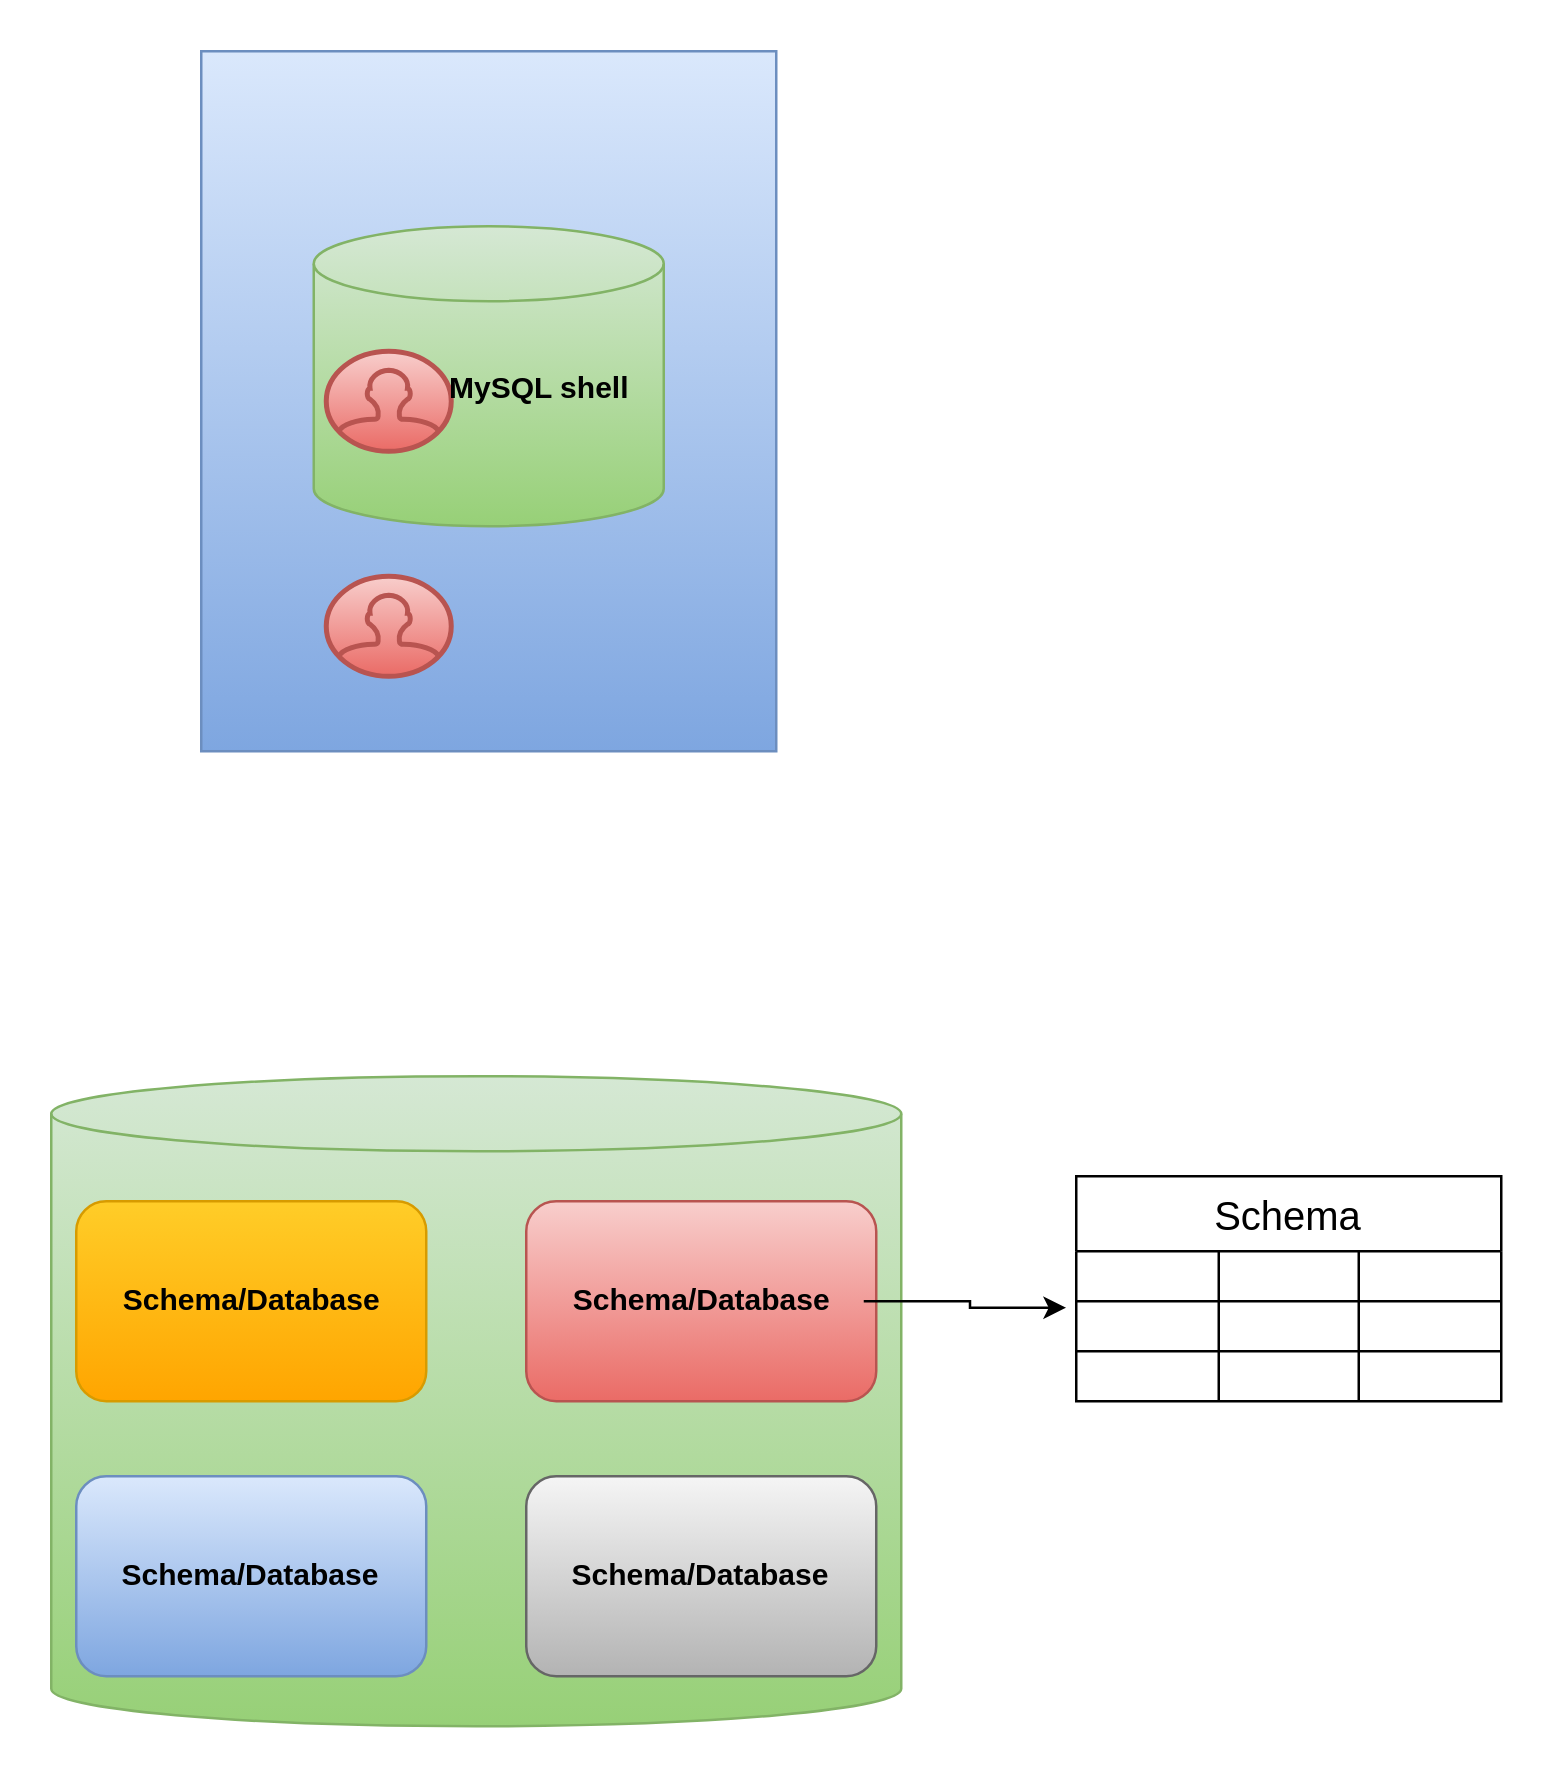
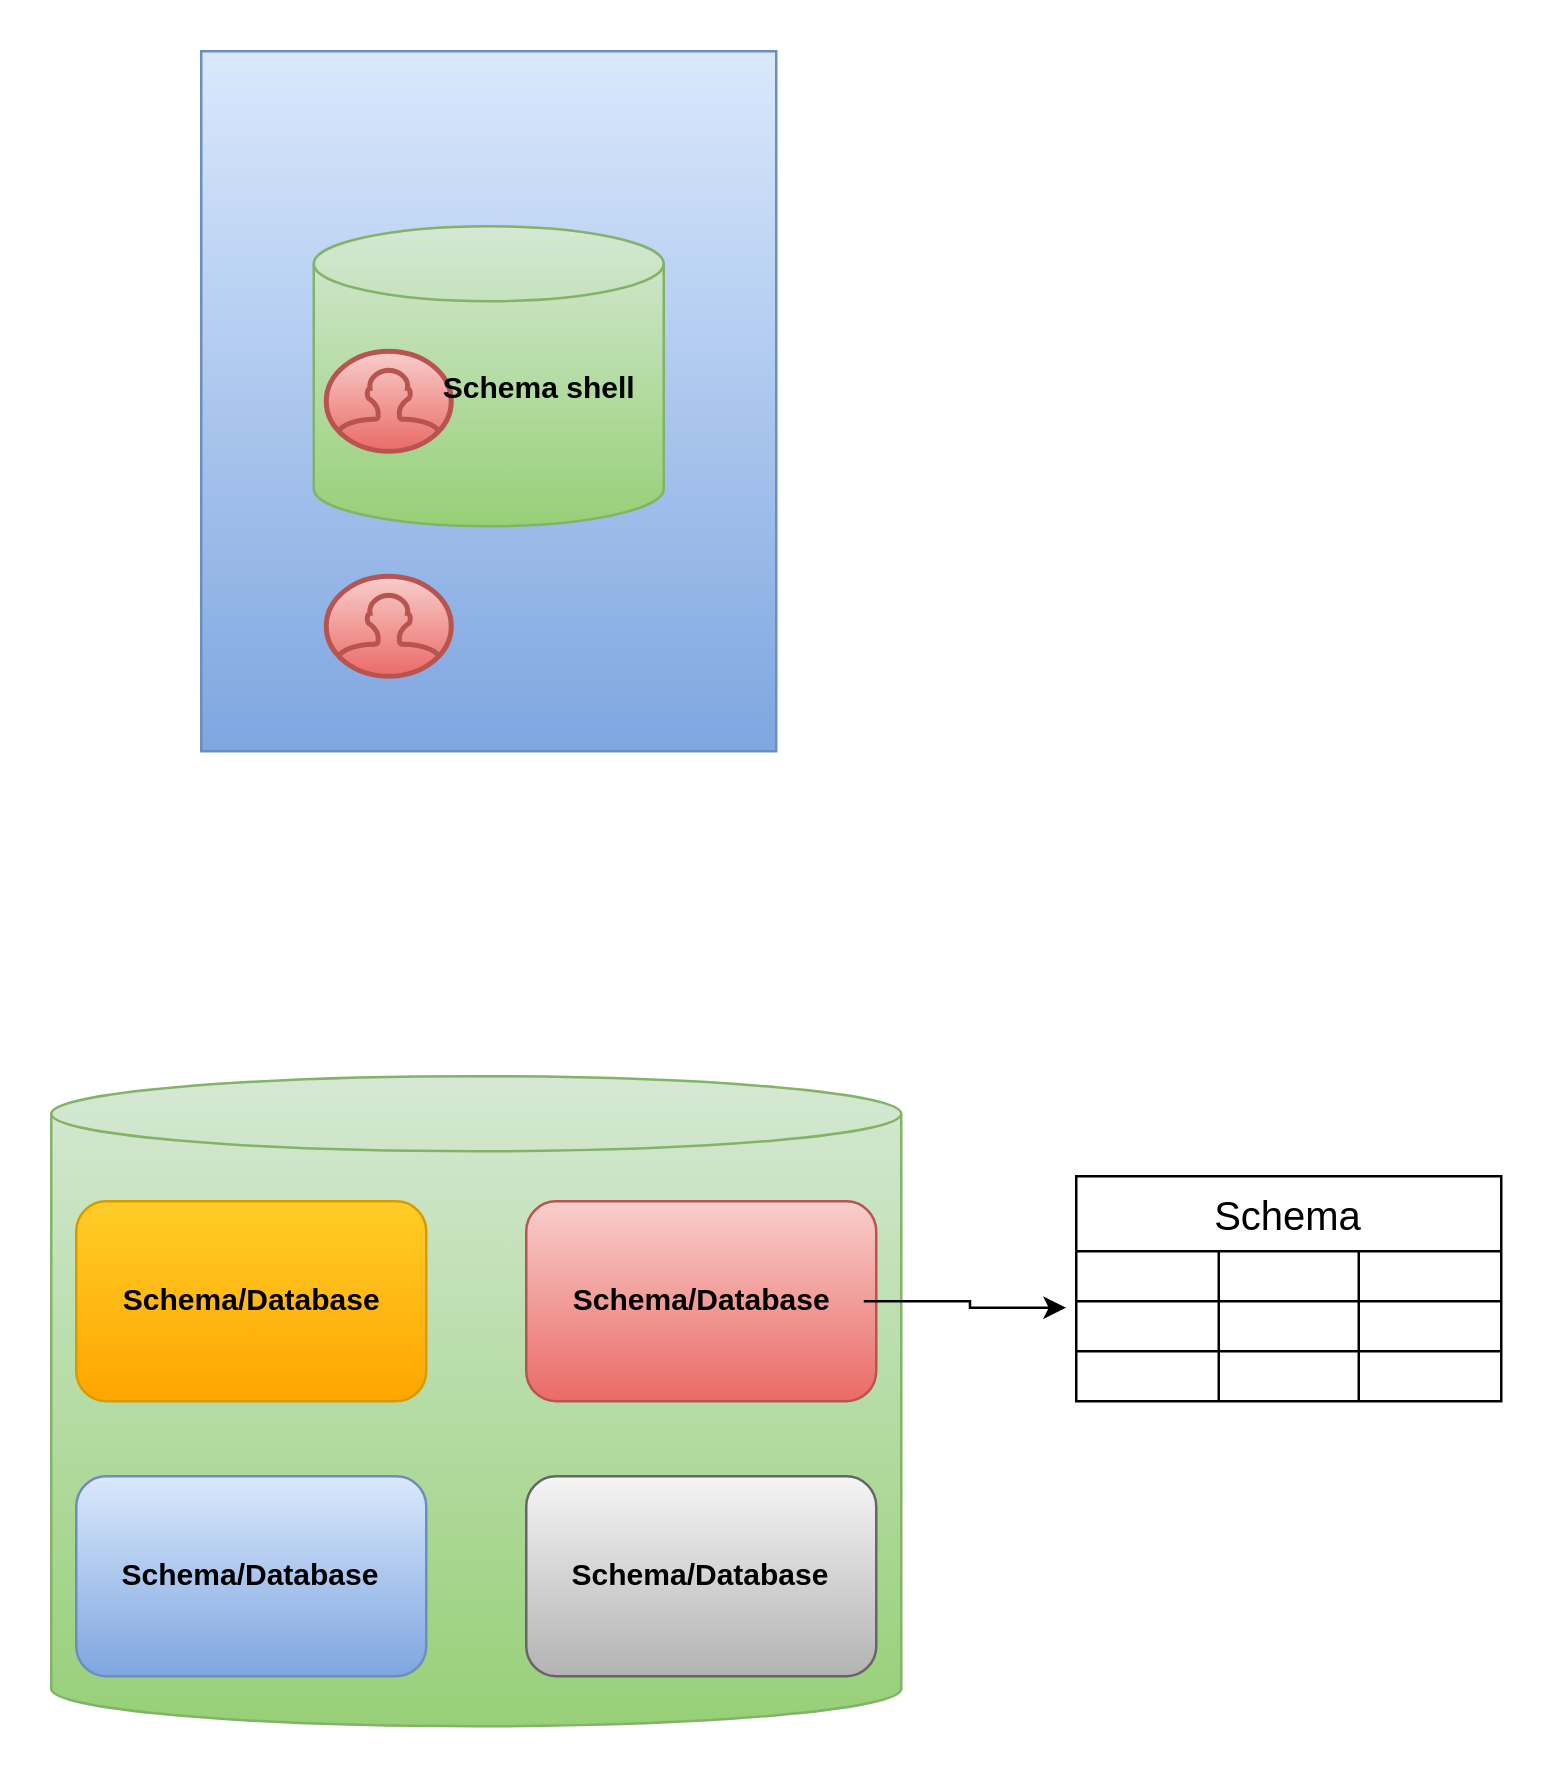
- <mxCell id="6" value="&lt;b&gt;MySQL shell&lt;/b&gt;" style="text;html=1;align=center;verticalAlign=middle;resizable=0;points=[];autosize=1;strokeColor=none;fillColor=none;" vertex="1" parent="1"><mxGeometry x="165" y="140" width="100" height="30" as="geometry" /></mxCell>
+ <mxCell id="6" value="&lt;b&gt;Schema shell&lt;/b&gt;" style="text;html=1;align=center;verticalAlign=middle;resizable=0;points=[];autosize=1;strokeColor=none;fillColor=none;" vertex="1" parent="1"><mxGeometry x="165" y="140" width="100" height="30" as="geometry" /></mxCell>
